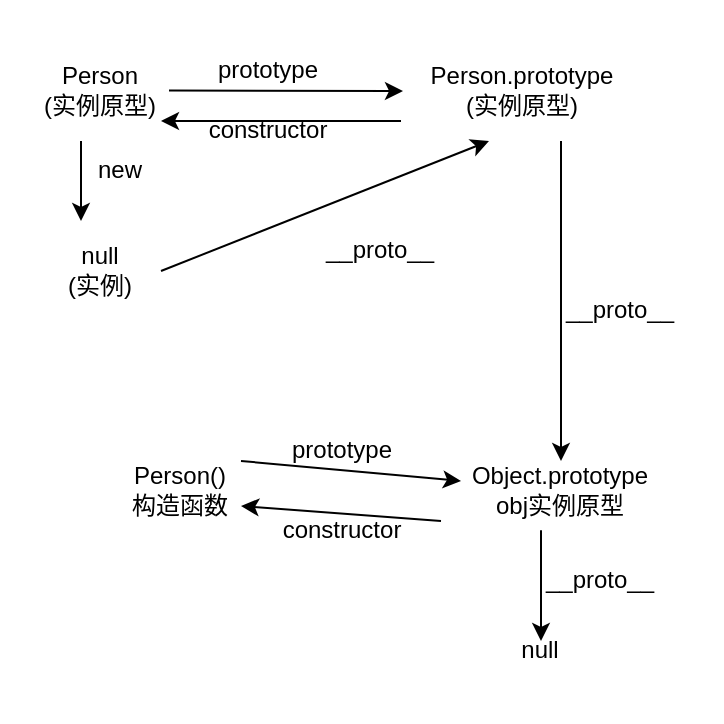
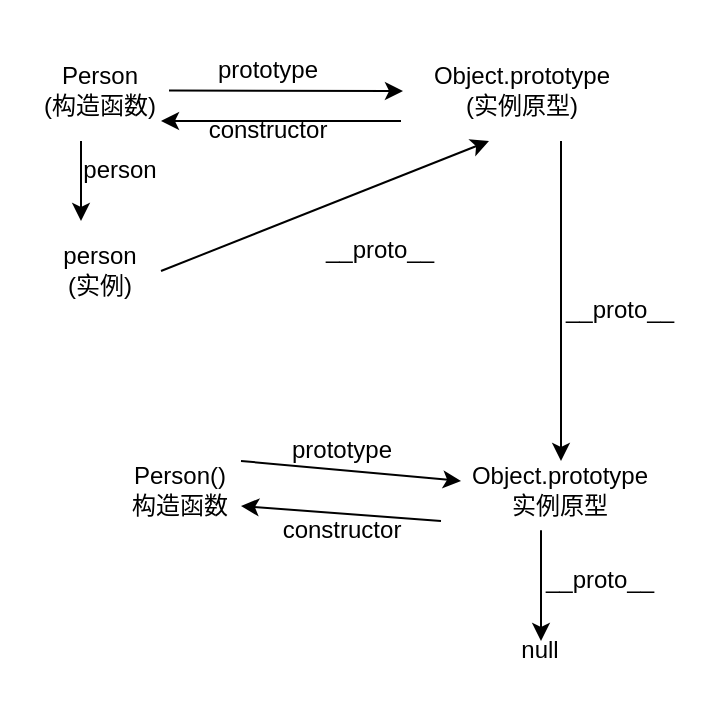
- <mxCell id="2" value="Person&lt;br&gt;(实例原型)" style="text;strokeColor=none;align=center;fillColor=none;html=1;verticalAlign=middle;whiteSpace=wrap;rounded=0;" vertex="1" parent="1"><mxGeometry x="20" y="30" width="60" height="30" as="geometry" /></mxCell>
+ <mxCell id="2" value="Person&lt;br&gt;(构造函数)" style="text;strokeColor=none;align=center;fillColor=none;html=1;verticalAlign=middle;whiteSpace=wrap;rounded=0;" vertex="1" parent="1"><mxGeometry x="20" y="30" width="60" height="30" as="geometry" /></mxCell>
- <mxCell id="4" value="Person.prototype&lt;br&gt;(实例原型)" style="text;strokeColor=none;align=center;fillColor=none;html=1;verticalAlign=middle;whiteSpace=wrap;rounded=0;" vertex="1" parent="1"><mxGeometry x="201" y="30" width="120" height="30" as="geometry" /></mxCell>
+ <mxCell id="4" value="Object.prototype&lt;br&gt;(实例原型)" style="text;strokeColor=none;align=center;fillColor=none;html=1;verticalAlign=middle;whiteSpace=wrap;rounded=0;" vertex="1" parent="1"><mxGeometry x="201" y="30" width="120" height="30" as="geometry" /></mxCell>
- <mxCell id="8" value="new" style="text;strokeColor=none;align=center;fillColor=none;html=1;verticalAlign=middle;whiteSpace=wrap;rounded=0;" vertex="1" parent="1"><mxGeometry x="30" y="70" width="60" height="30" as="geometry" /></mxCell>
+ <mxCell id="8" value="person" style="text;strokeColor=none;align=center;fillColor=none;html=1;verticalAlign=middle;whiteSpace=wrap;rounded=0;" vertex="1" parent="1"><mxGeometry x="30" y="70" width="60" height="30" as="geometry" /></mxCell>
- <mxCell id="3" value="null&lt;br&gt;(实例)" style="text;strokeColor=none;align=center;fillColor=none;html=1;verticalAlign=middle;whiteSpace=wrap;rounded=0;" vertex="1" parent="1"><mxGeometry x="20" y="120" width="60" height="30" as="geometry" /></mxCell>
+ <mxCell id="3" value="person&lt;br&gt;(实例)" style="text;strokeColor=none;align=center;fillColor=none;html=1;verticalAlign=middle;whiteSpace=wrap;rounded=0;" vertex="1" parent="1"><mxGeometry x="20" y="120" width="60" height="30" as="geometry" /></mxCell>
- <mxCell id="13" value="Object.prototype&lt;br&gt;obj实例原型" style="text;strokeColor=none;align=center;fillColor=none;html=1;verticalAlign=middle;whiteSpace=wrap;rounded=0;" vertex="1" parent="1"><mxGeometry x="250" y="230" width="60" height="30" as="geometry" /></mxCell>
+ <mxCell id="13" value="Object.prototype&lt;br&gt;实例原型" style="text;strokeColor=none;align=center;fillColor=none;html=1;verticalAlign=middle;whiteSpace=wrap;rounded=0;" vertex="1" parent="1"><mxGeometry x="250" y="230" width="60" height="30" as="geometry" /></mxCell>
